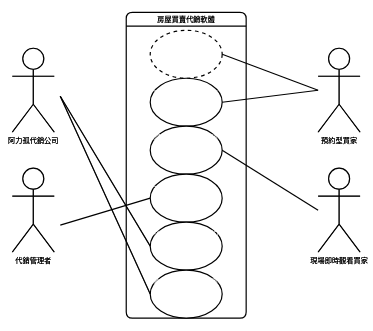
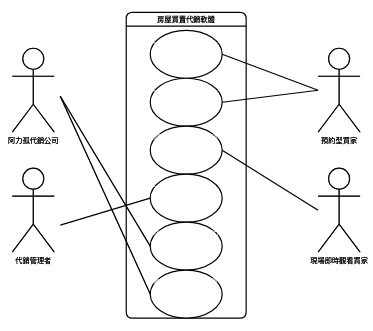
- <mxCell id="3" value="&lt;font color=&quot;#ffffff&quot;&gt;預約型買家填寫申請後，將成功訊息傳送給預約買家&lt;/font&gt;" style="ellipse;whiteSpace=wrap;html=1;fontColor=#BECCBA;fillColor=default;strokeWidth=2;dashed=1;" parent="2" vertex="1"><mxGeometry x="40" y="30" width="120" height="80" as="geometry" /></mxCell>
+ <mxCell id="3" value="&lt;font color=&quot;#ffffff&quot;&gt;預約型買家填寫申請後，將成功訊息傳送給預約買家&lt;/font&gt;" style="ellipse;whiteSpace=wrap;html=1;fontColor=#BECCBA;fillColor=default;strokeWidth=2;" parent="2" vertex="1"><mxGeometry x="40" y="30" width="120" height="80" as="geometry" /></mxCell>
